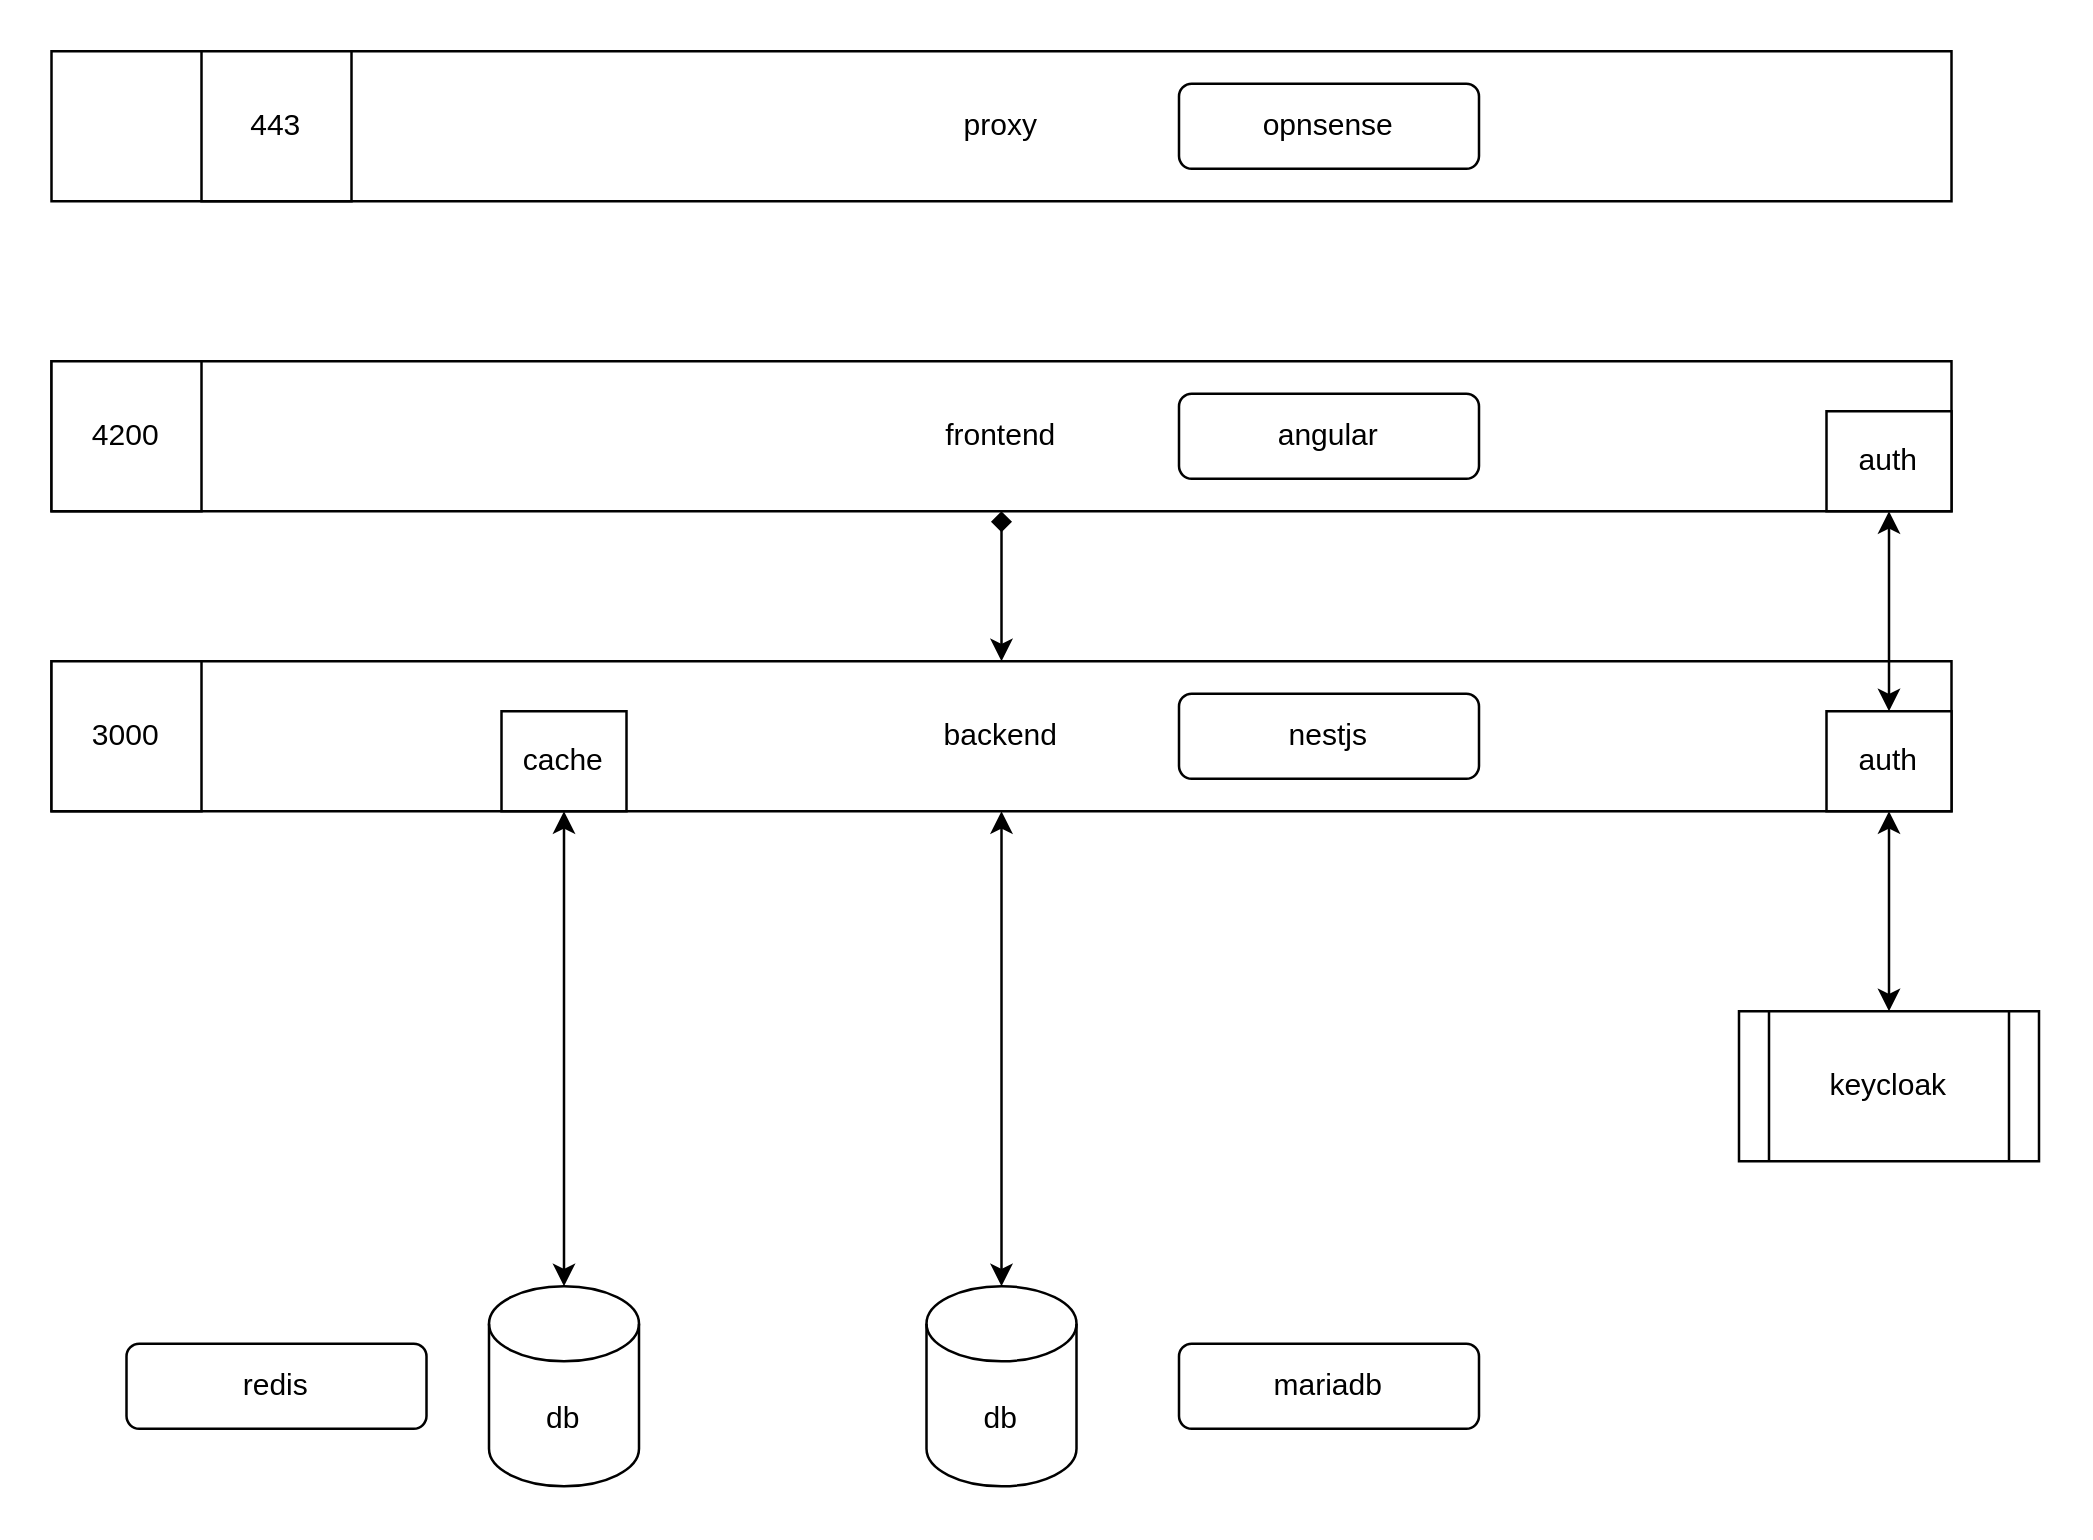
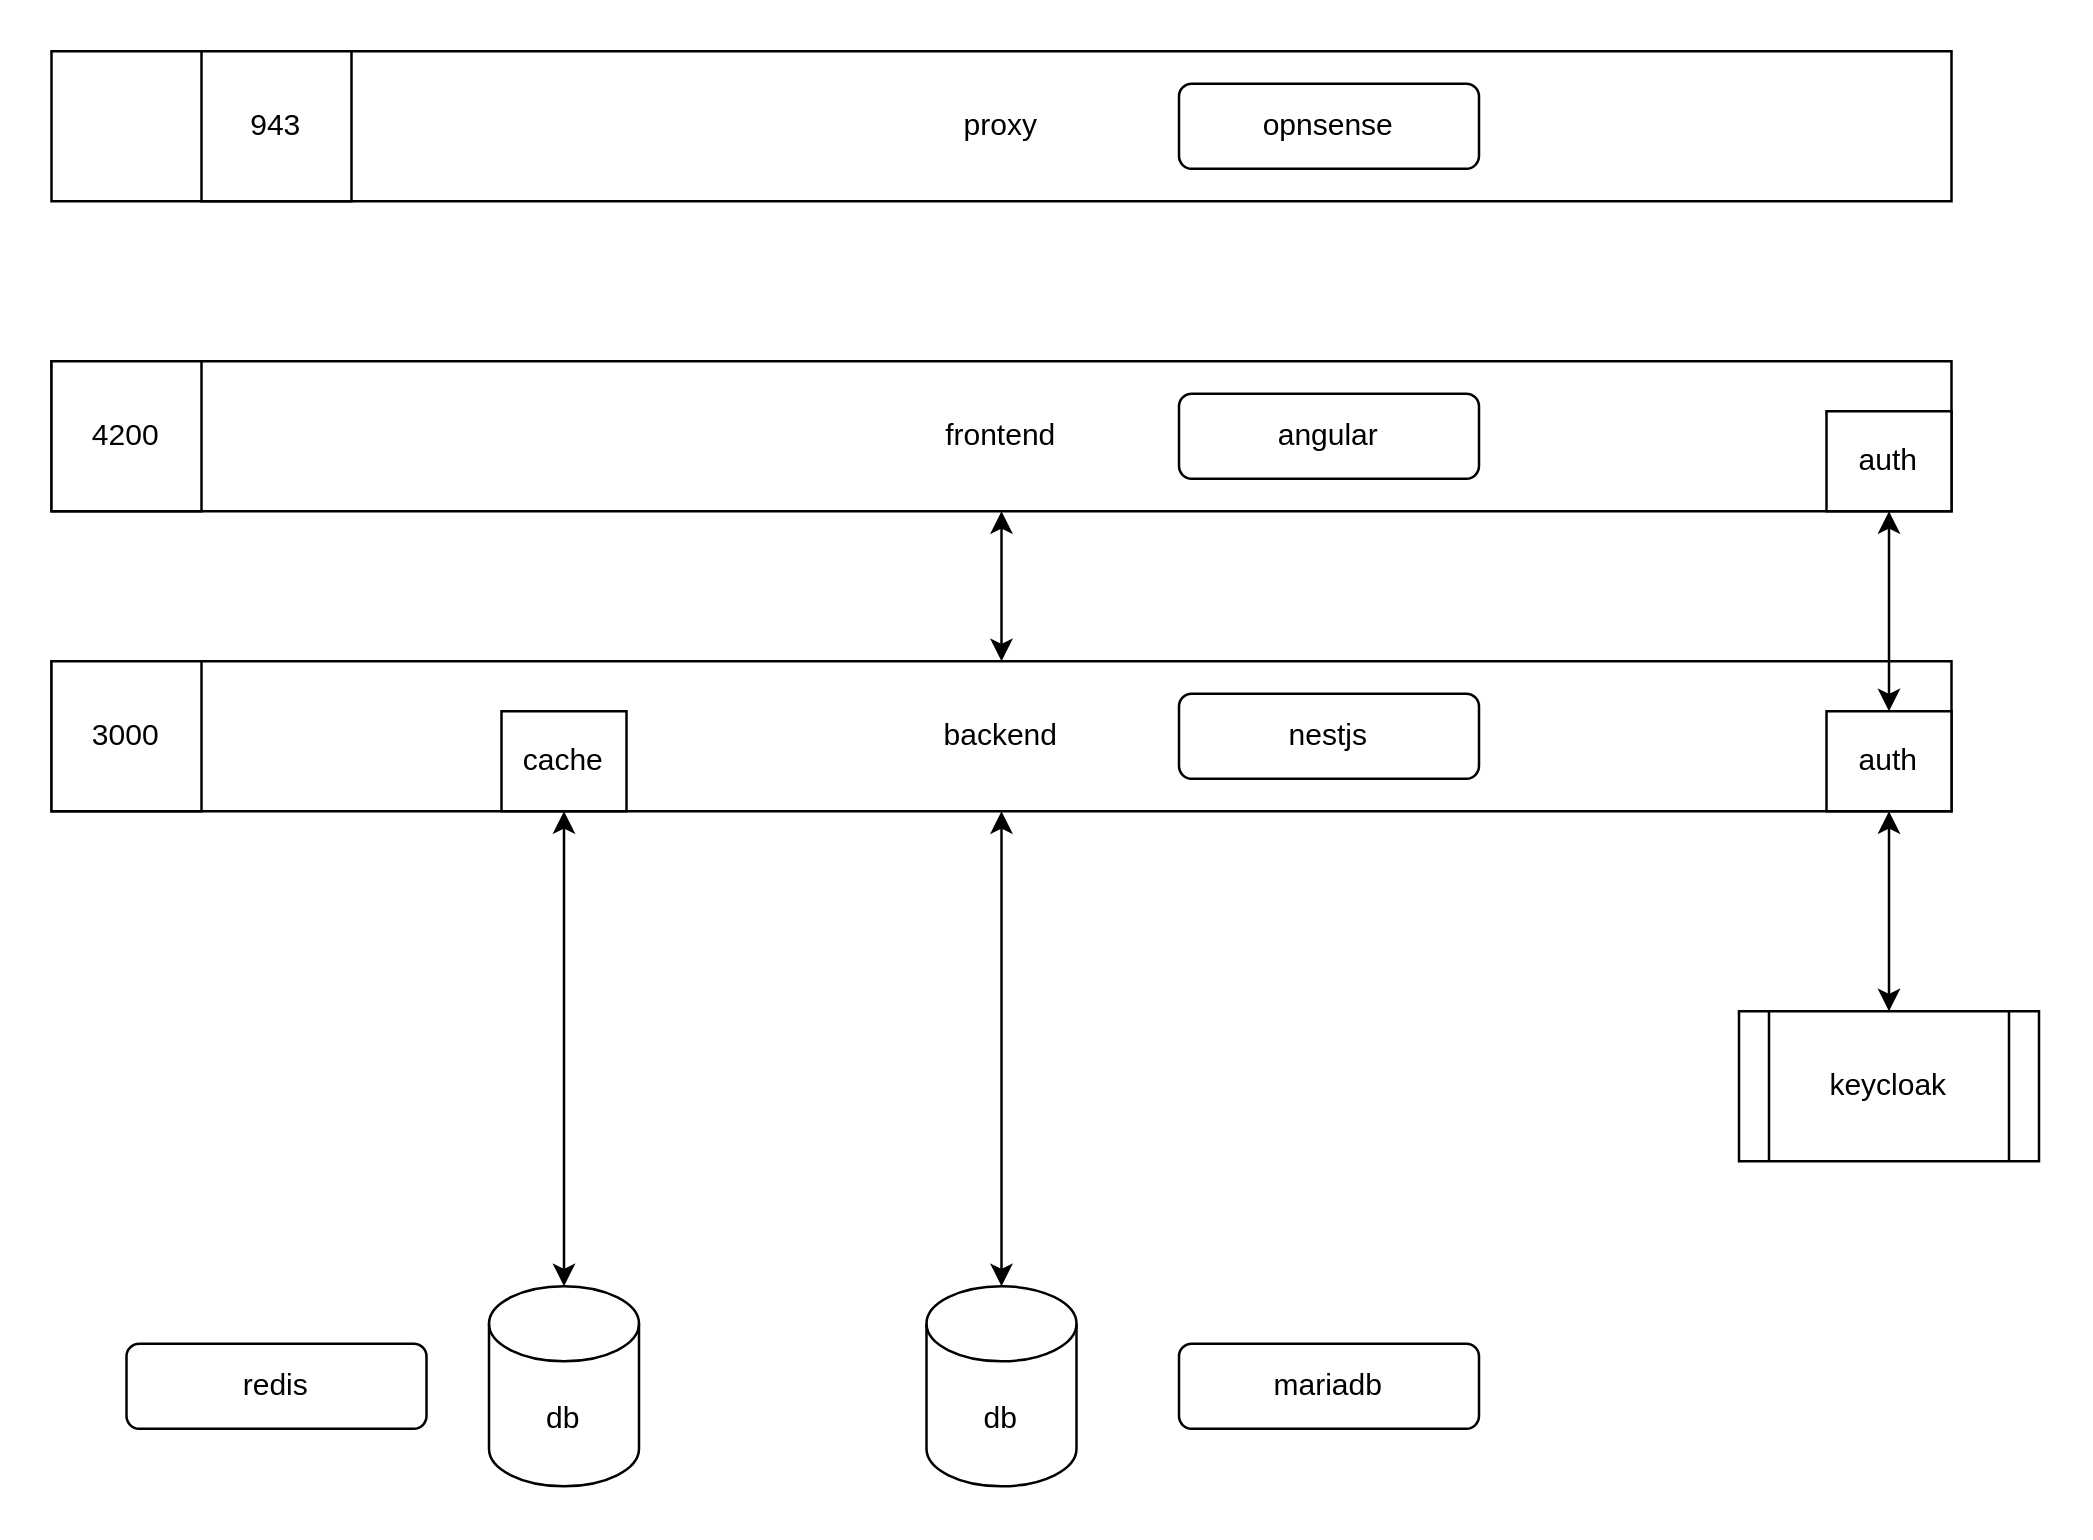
- <mxCell id="14" value="443" style="rounded=0;whiteSpace=wrap;html=1;" vertex="1" parent="1"><mxGeometry x="80" y="20" width="60" height="60" as="geometry" /></mxCell>
+ <mxCell id="14" value="943" style="rounded=0;whiteSpace=wrap;html=1;" vertex="1" parent="1"><mxGeometry x="80" y="20" width="60" height="60" as="geometry" /></mxCell>
- <mxCell id="7" value="" style="endArrow=diamond;startArrow=classic;html=1;entryX=0.5;entryY=1;entryDx=0;entryDy=0;exitX=0.5;exitY=0;exitDx=0;exitDy=0;" edge="1" parent="1" source="3" target="2"><mxGeometry width="50" height="50" relative="1" as="geometry"><mxPoint x="560" y="494" as="sourcePoint" /><mxPoint x="610" y="444" as="targetPoint" /></mxGeometry></mxCell>
+ <mxCell id="7" value="" style="endArrow=classic;startArrow=classic;html=1;entryX=0.5;entryY=1;entryDx=0;entryDy=0;exitX=0.5;exitY=0;exitDx=0;exitDy=0;" edge="1" parent="1" source="3" target="2"><mxGeometry width="50" height="50" relative="1" as="geometry"><mxPoint x="560" y="494" as="sourcePoint" /><mxPoint x="610" y="444" as="targetPoint" /></mxGeometry></mxCell>
